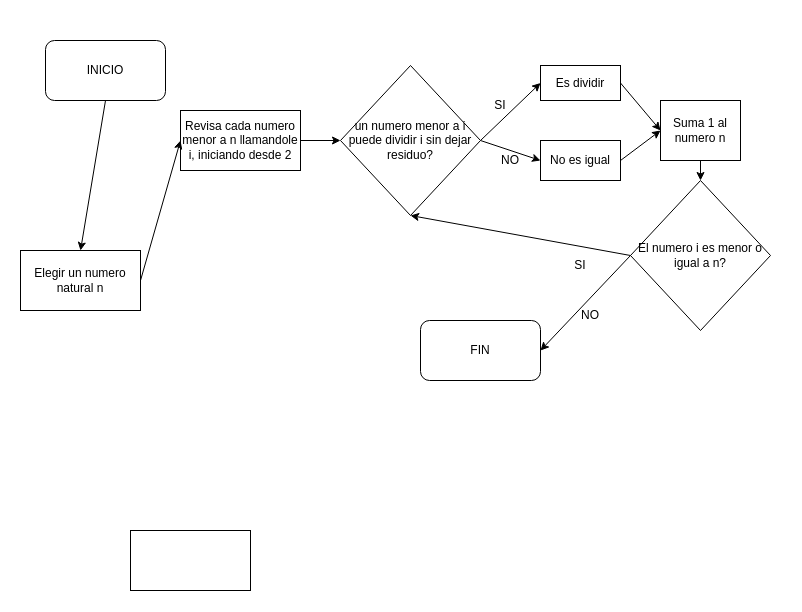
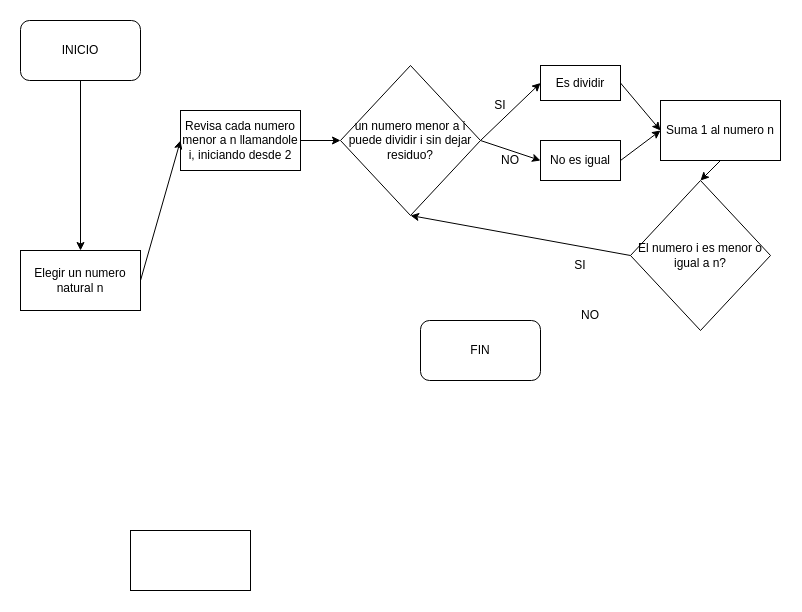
- <mxCell id="2" value="&lt;font style=&quot;vertical-align: inherit;&quot;&gt;&lt;font style=&quot;vertical-align: inherit;&quot;&gt;INICIO&lt;/font&gt;&lt;/font&gt;" style="rounded=1;whiteSpace=wrap;html=1;" parent="1" vertex="1"><mxGeometry x="45" y="40" width="120" height="60" as="geometry" /></mxCell>
+ <mxCell id="2" value="&lt;font style=&quot;vertical-align: inherit;&quot;&gt;&lt;font style=&quot;vertical-align: inherit;&quot;&gt;INICIO&lt;/font&gt;&lt;/font&gt;" style="rounded=1;whiteSpace=wrap;html=1;" parent="1" vertex="1"><mxGeometry x="20" y="20" width="120" height="60" as="geometry" /></mxCell>
- <mxCell id="9" value="Suma 1 al numero n" style="rounded=0;whiteSpace=wrap;html=1;" vertex="1" parent="1"><mxGeometry x="660" y="100" width="80" height="60" as="geometry" /></mxCell>
+ <mxCell id="9" value="Suma 1 al numero n" style="rounded=0;whiteSpace=wrap;html=1;" vertex="1" parent="1"><mxGeometry x="660" y="100" width="120" height="60" as="geometry" /></mxCell>
- <mxCell id="21" value="" style="endArrow=classic;html=1;rounded=0;entryX=1;entryY=0.5;entryDx=0;entryDy=0;exitX=0;exitY=0.5;exitDx=0;exitDy=0;" edge="1" parent="1" source="10" target="11"><mxGeometry width="50" height="50" relative="1" as="geometry"><mxPoint x="370" y="270" as="sourcePoint" /><mxPoint x="420" y="220" as="targetPoint" /></mxGeometry></mxCell>
